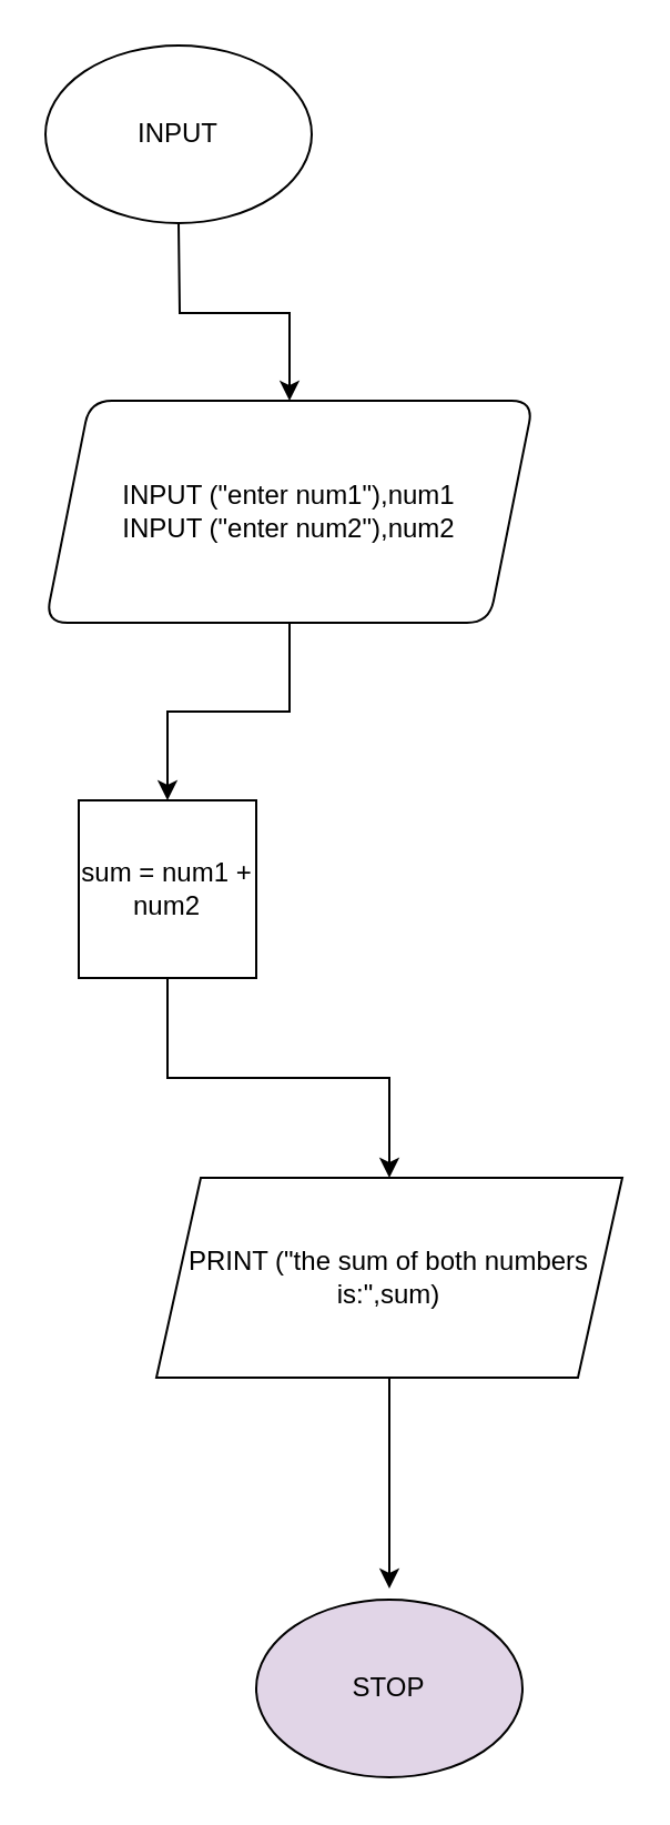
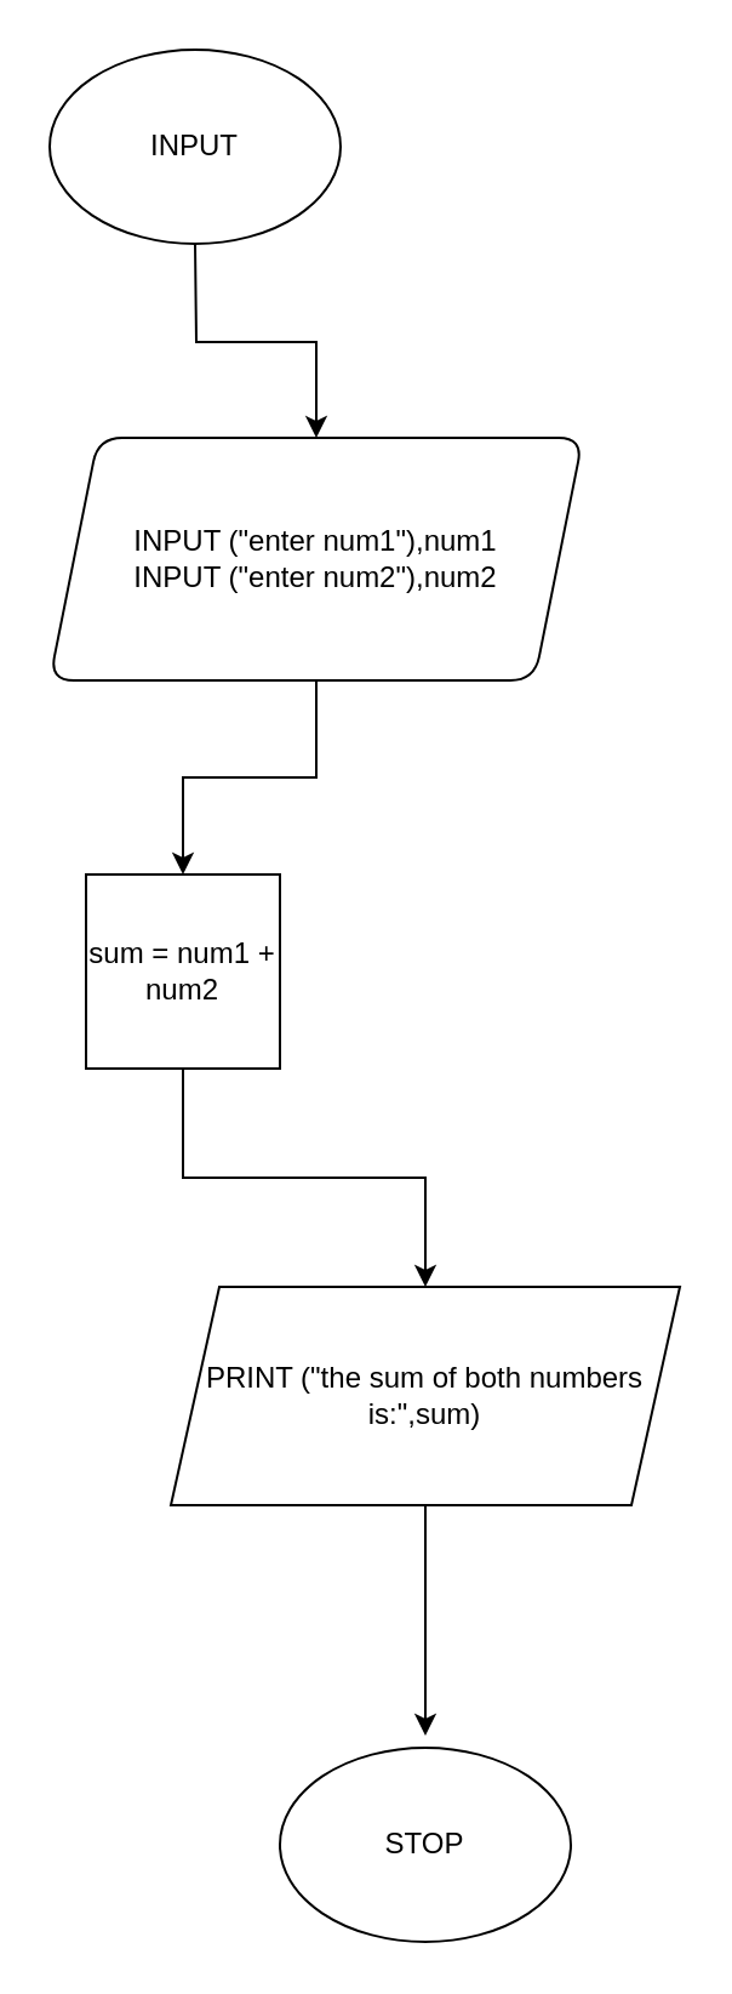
- <mxCell id="10" value="STOP" style="ellipse;whiteSpace=wrap;html=1;fillColor=#e1d5e7;" vertex="1" parent="1"><mxGeometry x="115" y="720" width="120" height="80" as="geometry" /></mxCell>
+ <mxCell id="10" value="STOP" style="ellipse;whiteSpace=wrap;html=1;" vertex="1" parent="1"><mxGeometry x="115" y="720" width="120" height="80" as="geometry" /></mxCell>
